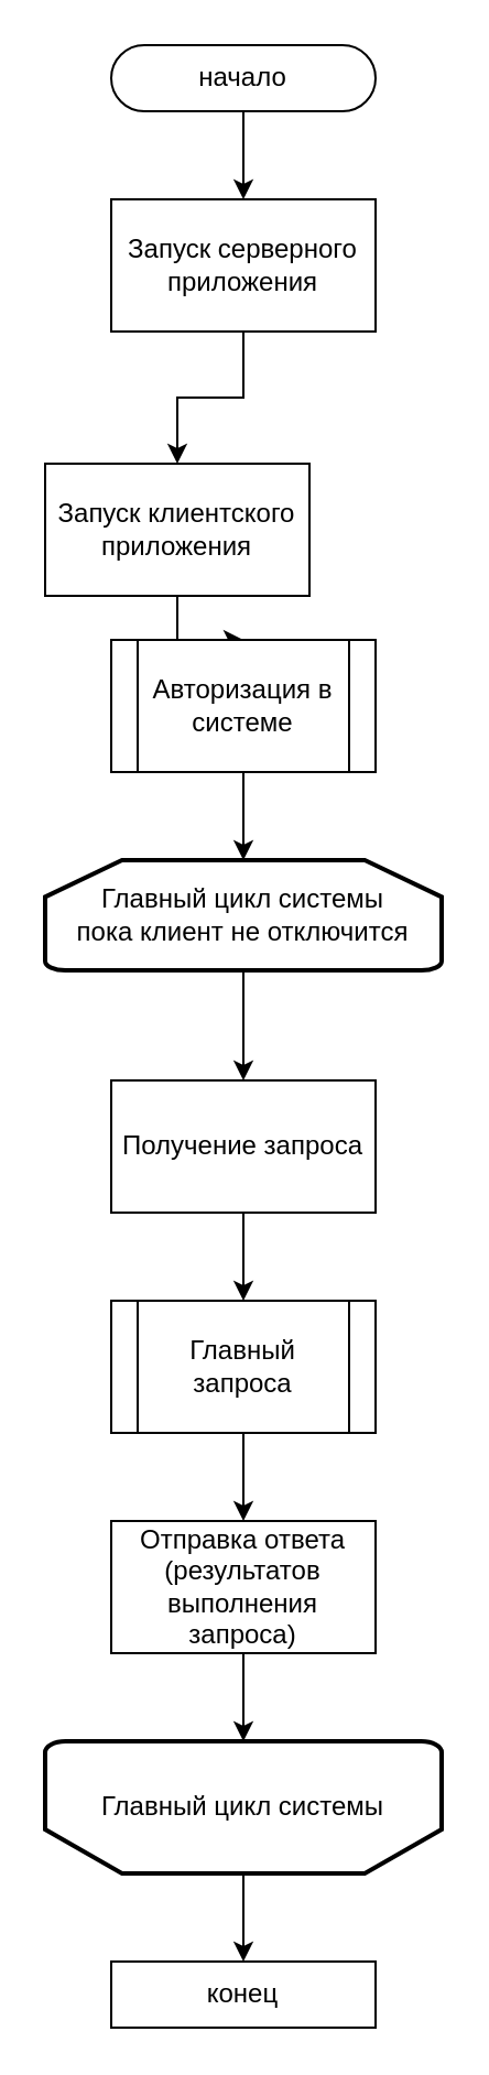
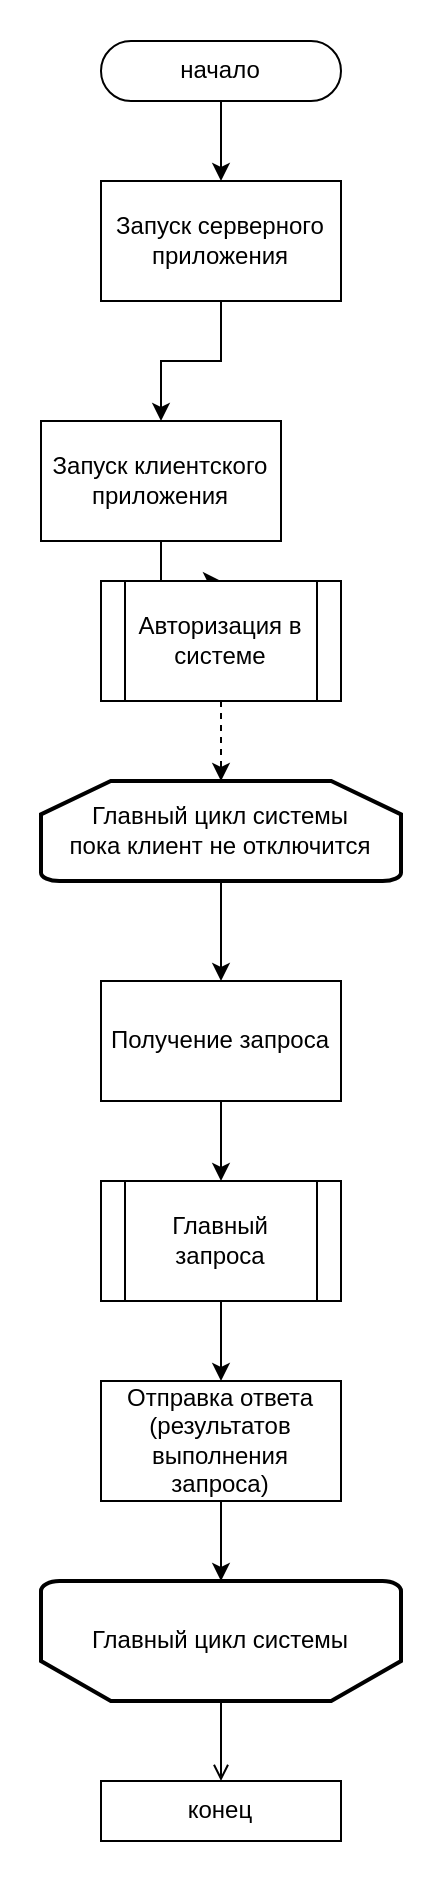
- <mxCell id="8" value="" style="edgeStyle=orthogonalEdgeStyle;rounded=0;orthogonalLoop=1;jettySize=auto;html=1;" parent="1" source="9" target="11" edge="1"><mxGeometry relative="1" as="geometry" /></mxCell>
+ <mxCell id="8" value="" style="edgeStyle=orthogonalEdgeStyle;rounded=0;orthogonalLoop=1;jettySize=auto;html=1;dashed=1;" parent="1" source="9" target="11" edge="1"><mxGeometry relative="1" as="geometry" /></mxCell>
- <mxCell id="19" value="" style="edgeStyle=orthogonalEdgeStyle;rounded=0;orthogonalLoop=1;jettySize=auto;html=1;" parent="1" source="20" target="21" edge="1"><mxGeometry relative="1" as="geometry" /></mxCell>
+ <mxCell id="19" value="" style="edgeStyle=orthogonalEdgeStyle;rounded=0;orthogonalLoop=1;jettySize=auto;html=1;endArrow=open;" parent="1" source="20" target="21" edge="1"><mxGeometry relative="1" as="geometry" /></mxCell>
